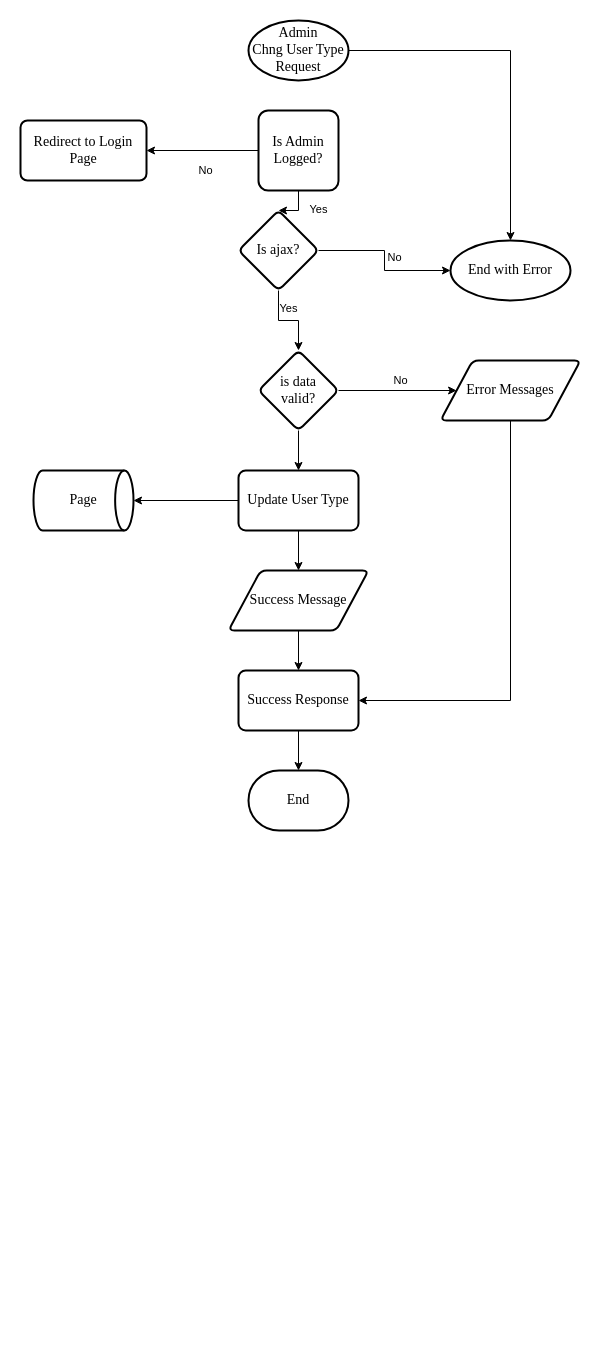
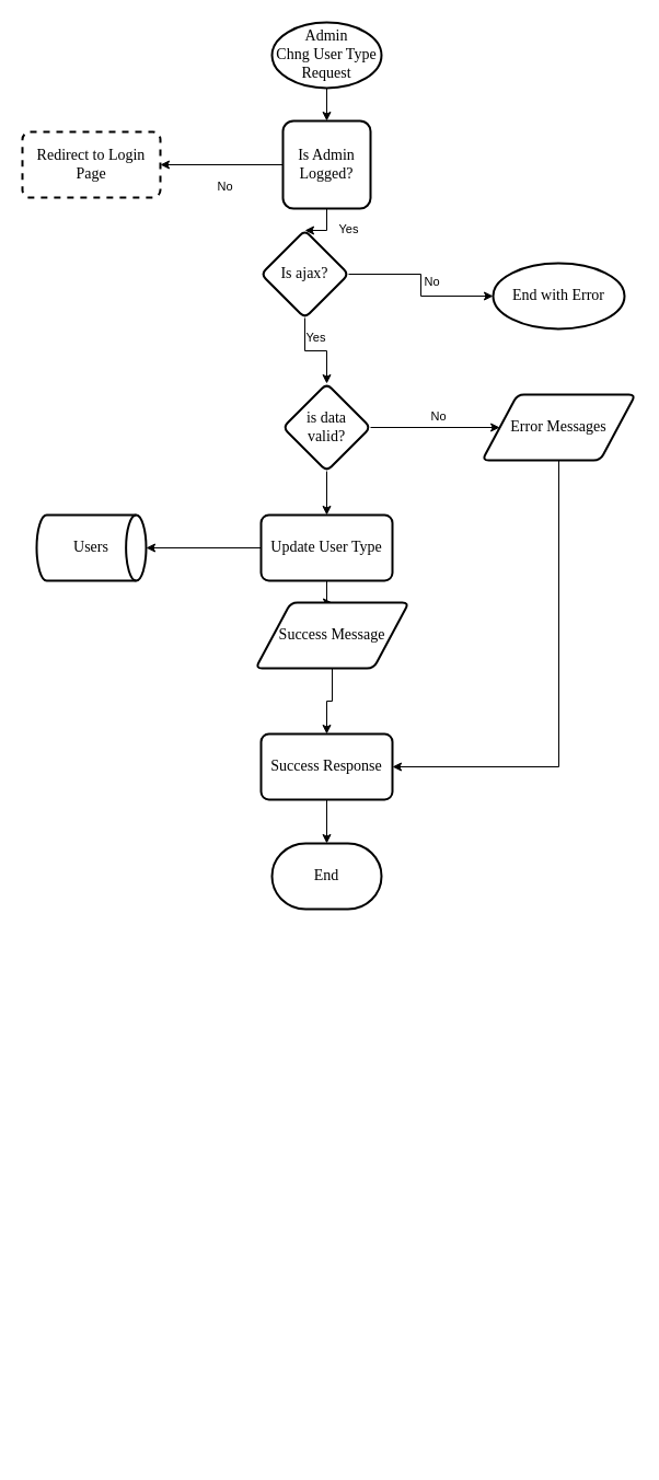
- <mxCell id="2" style="edgeStyle=orthogonalEdgeStyle;rounded=0;orthogonalLoop=1;jettySize=auto;html=1;" edge="1" parent="1" source="3" target="12"><mxGeometry relative="1" as="geometry" /></mxCell>
+ <mxCell id="2" style="edgeStyle=orthogonalEdgeStyle;rounded=0;orthogonalLoop=1;jettySize=auto;html=1;" edge="1" parent="1" source="3" target="7"><mxGeometry relative="1" as="geometry" /></mxCell>
- <mxCell id="8" value="Redirect to Login Page" style="rounded=1;whiteSpace=wrap;html=1;absoluteArcSize=1;arcSize=14;strokeWidth=2;fontFamily=Times New Roman;fontSize=14;" vertex="1" parent="1"><mxGeometry x="20" y="120" width="126" height="60" as="geometry" /></mxCell>
+ <mxCell id="8" value="Redirect to Login Page" style="rounded=1;whiteSpace=wrap;html=1;absoluteArcSize=1;arcSize=14;strokeWidth=2;fontFamily=Times New Roman;fontSize=14;dashed=1;" vertex="1" parent="1"><mxGeometry x="20" y="120" width="126" height="60" as="geometry" /></mxCell>
- <mxCell id="25" value="Page" style="strokeWidth=2;html=1;shape=mxgraph.flowchart.direct_data;whiteSpace=wrap;fontFamily=Times New Roman;fontSize=14;" vertex="1" parent="1"><mxGeometry x="33" y="470" width="100" height="60" as="geometry" /></mxCell>
+ <mxCell id="25" value="Users" style="strokeWidth=2;html=1;shape=mxgraph.flowchart.direct_data;whiteSpace=wrap;fontFamily=Times New Roman;fontSize=14;" vertex="1" parent="1"><mxGeometry x="33" y="470" width="100" height="60" as="geometry" /></mxCell>
- <mxCell id="27" value="Success Message" style="shape=parallelogram;html=1;strokeWidth=2;perimeter=parallelogramPerimeter;whiteSpace=wrap;rounded=1;arcSize=12;size=0.23;fontFamily=Times New Roman;fontSize=14;" vertex="1" parent="1"><mxGeometry x="228" y="570" width="140" height="60" as="geometry" /></mxCell>
+ <mxCell id="27" value="Success Message" style="shape=parallelogram;html=1;strokeWidth=2;perimeter=parallelogramPerimeter;whiteSpace=wrap;rounded=1;arcSize=12;size=0.23;fontFamily=Times New Roman;fontSize=14;" vertex="1" parent="1"><mxGeometry x="233" y="550" width="140" height="60" as="geometry" /></mxCell>
